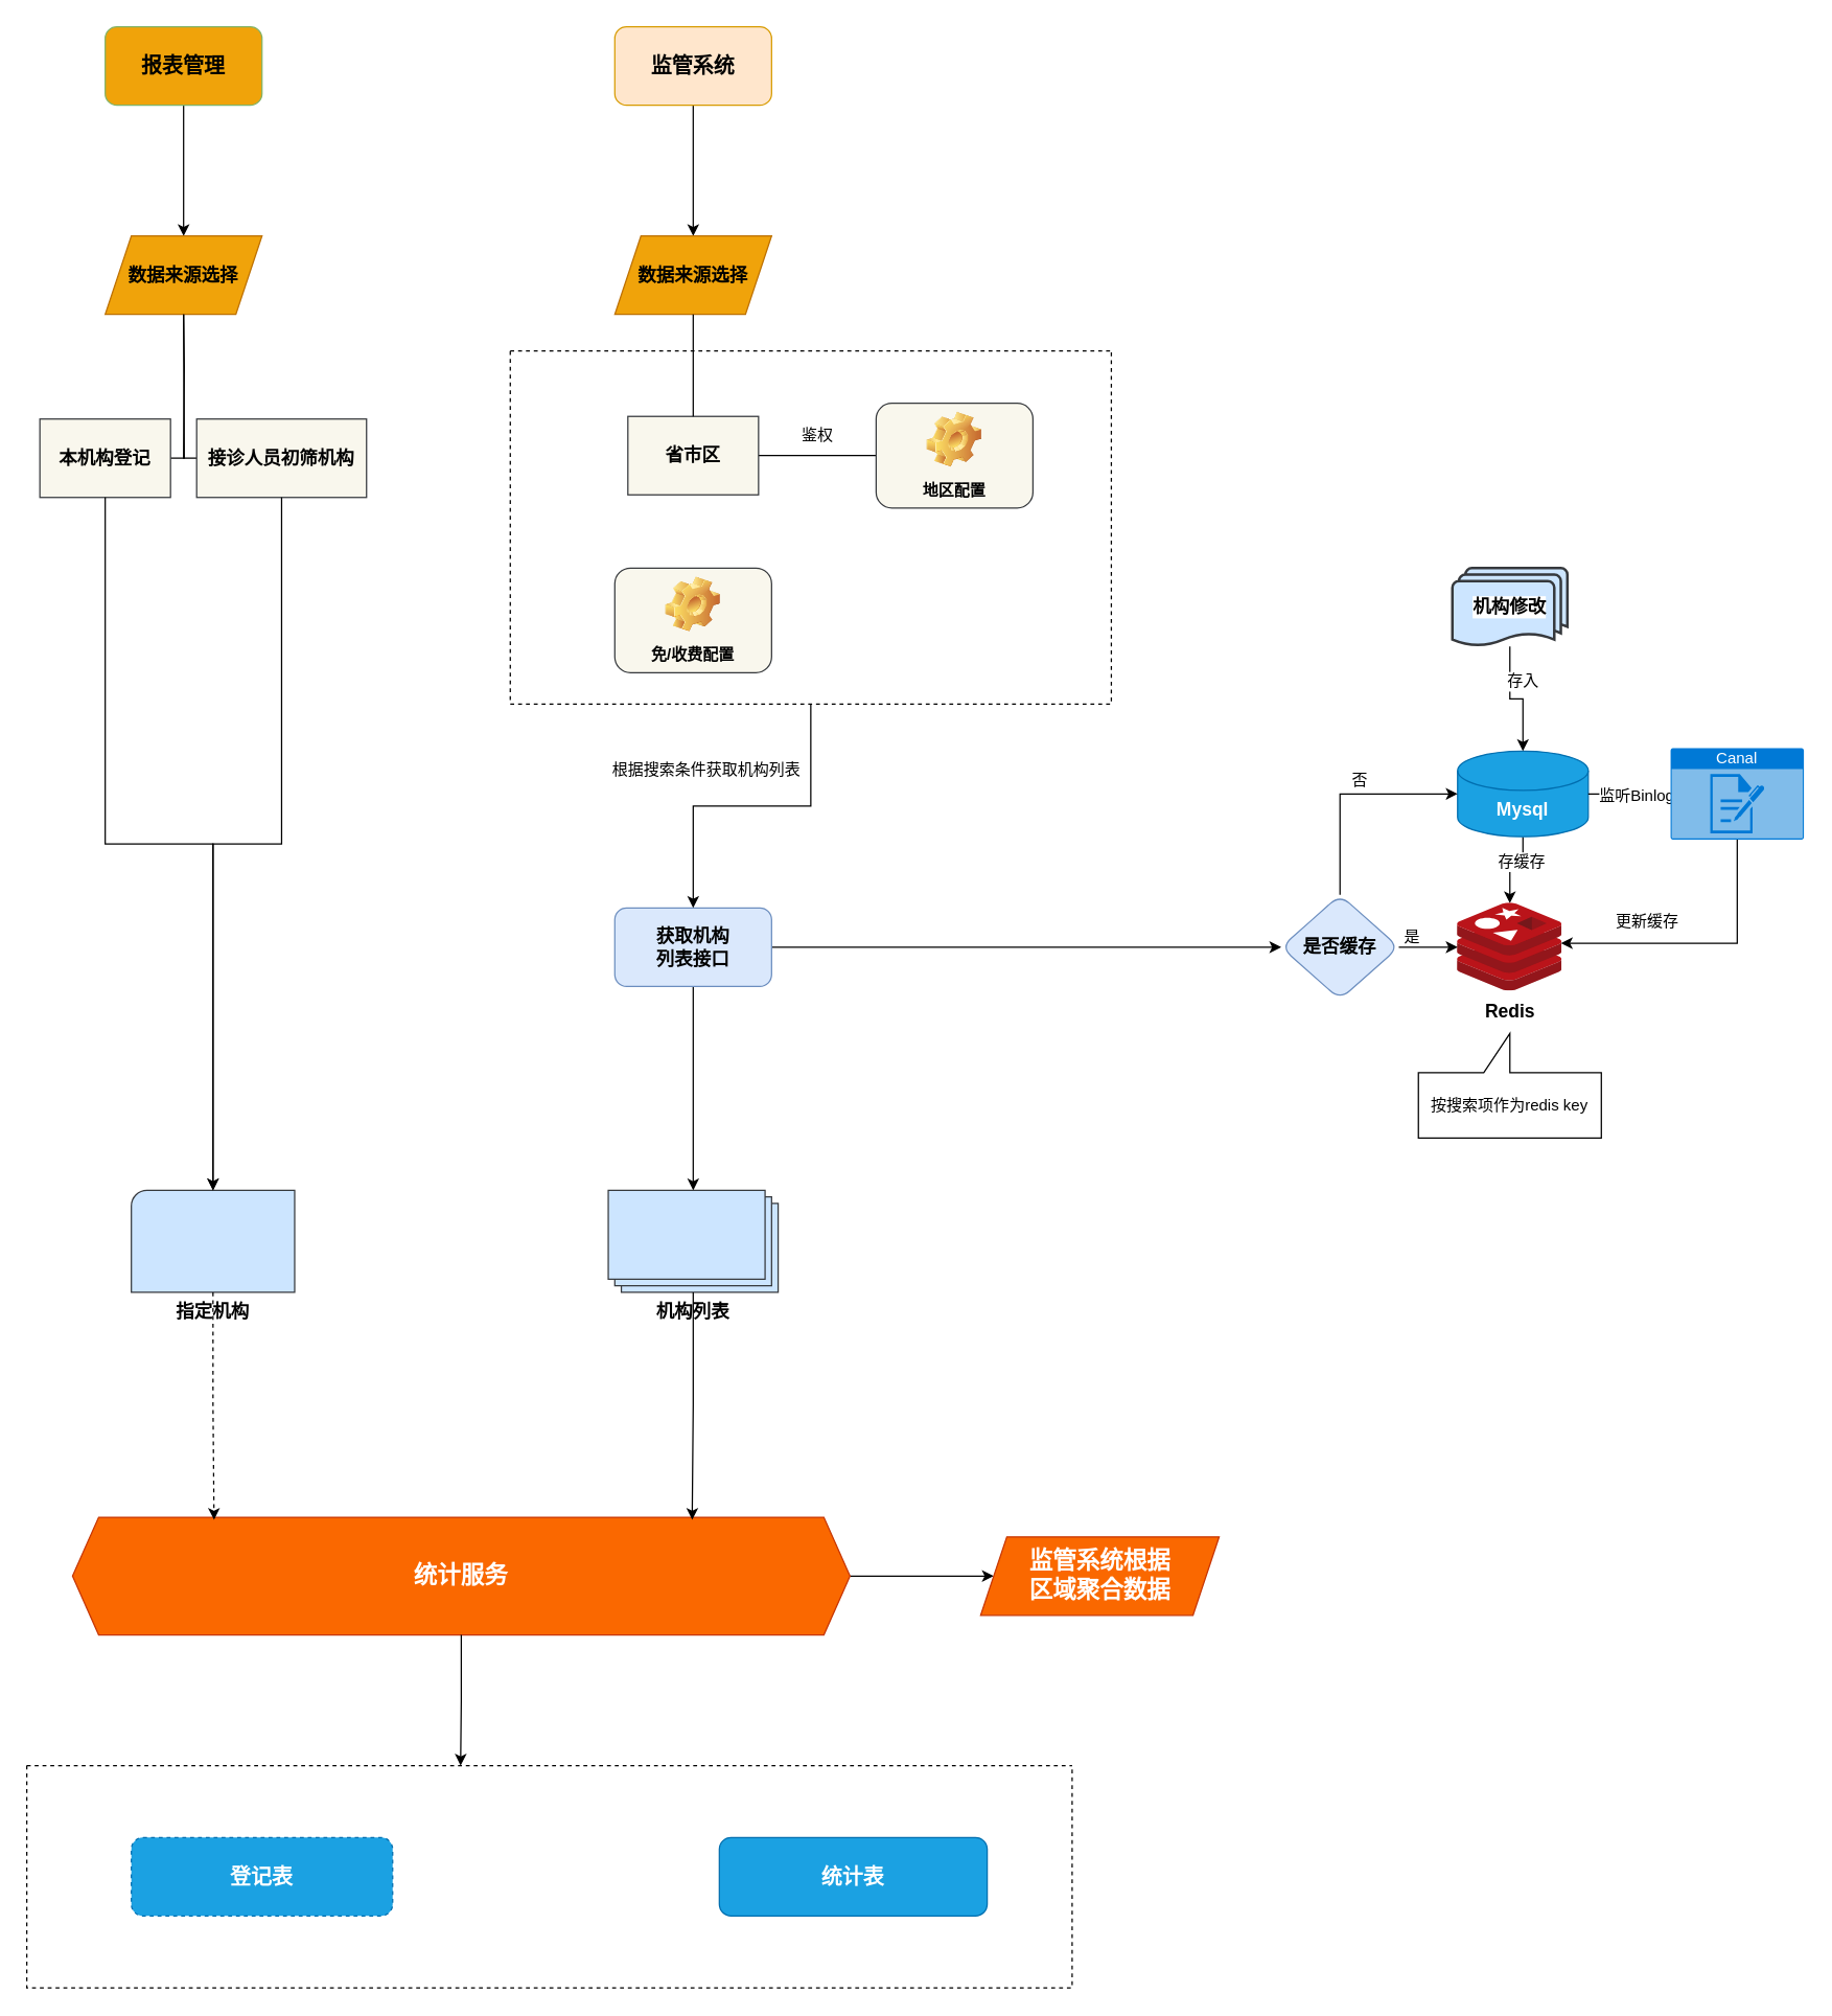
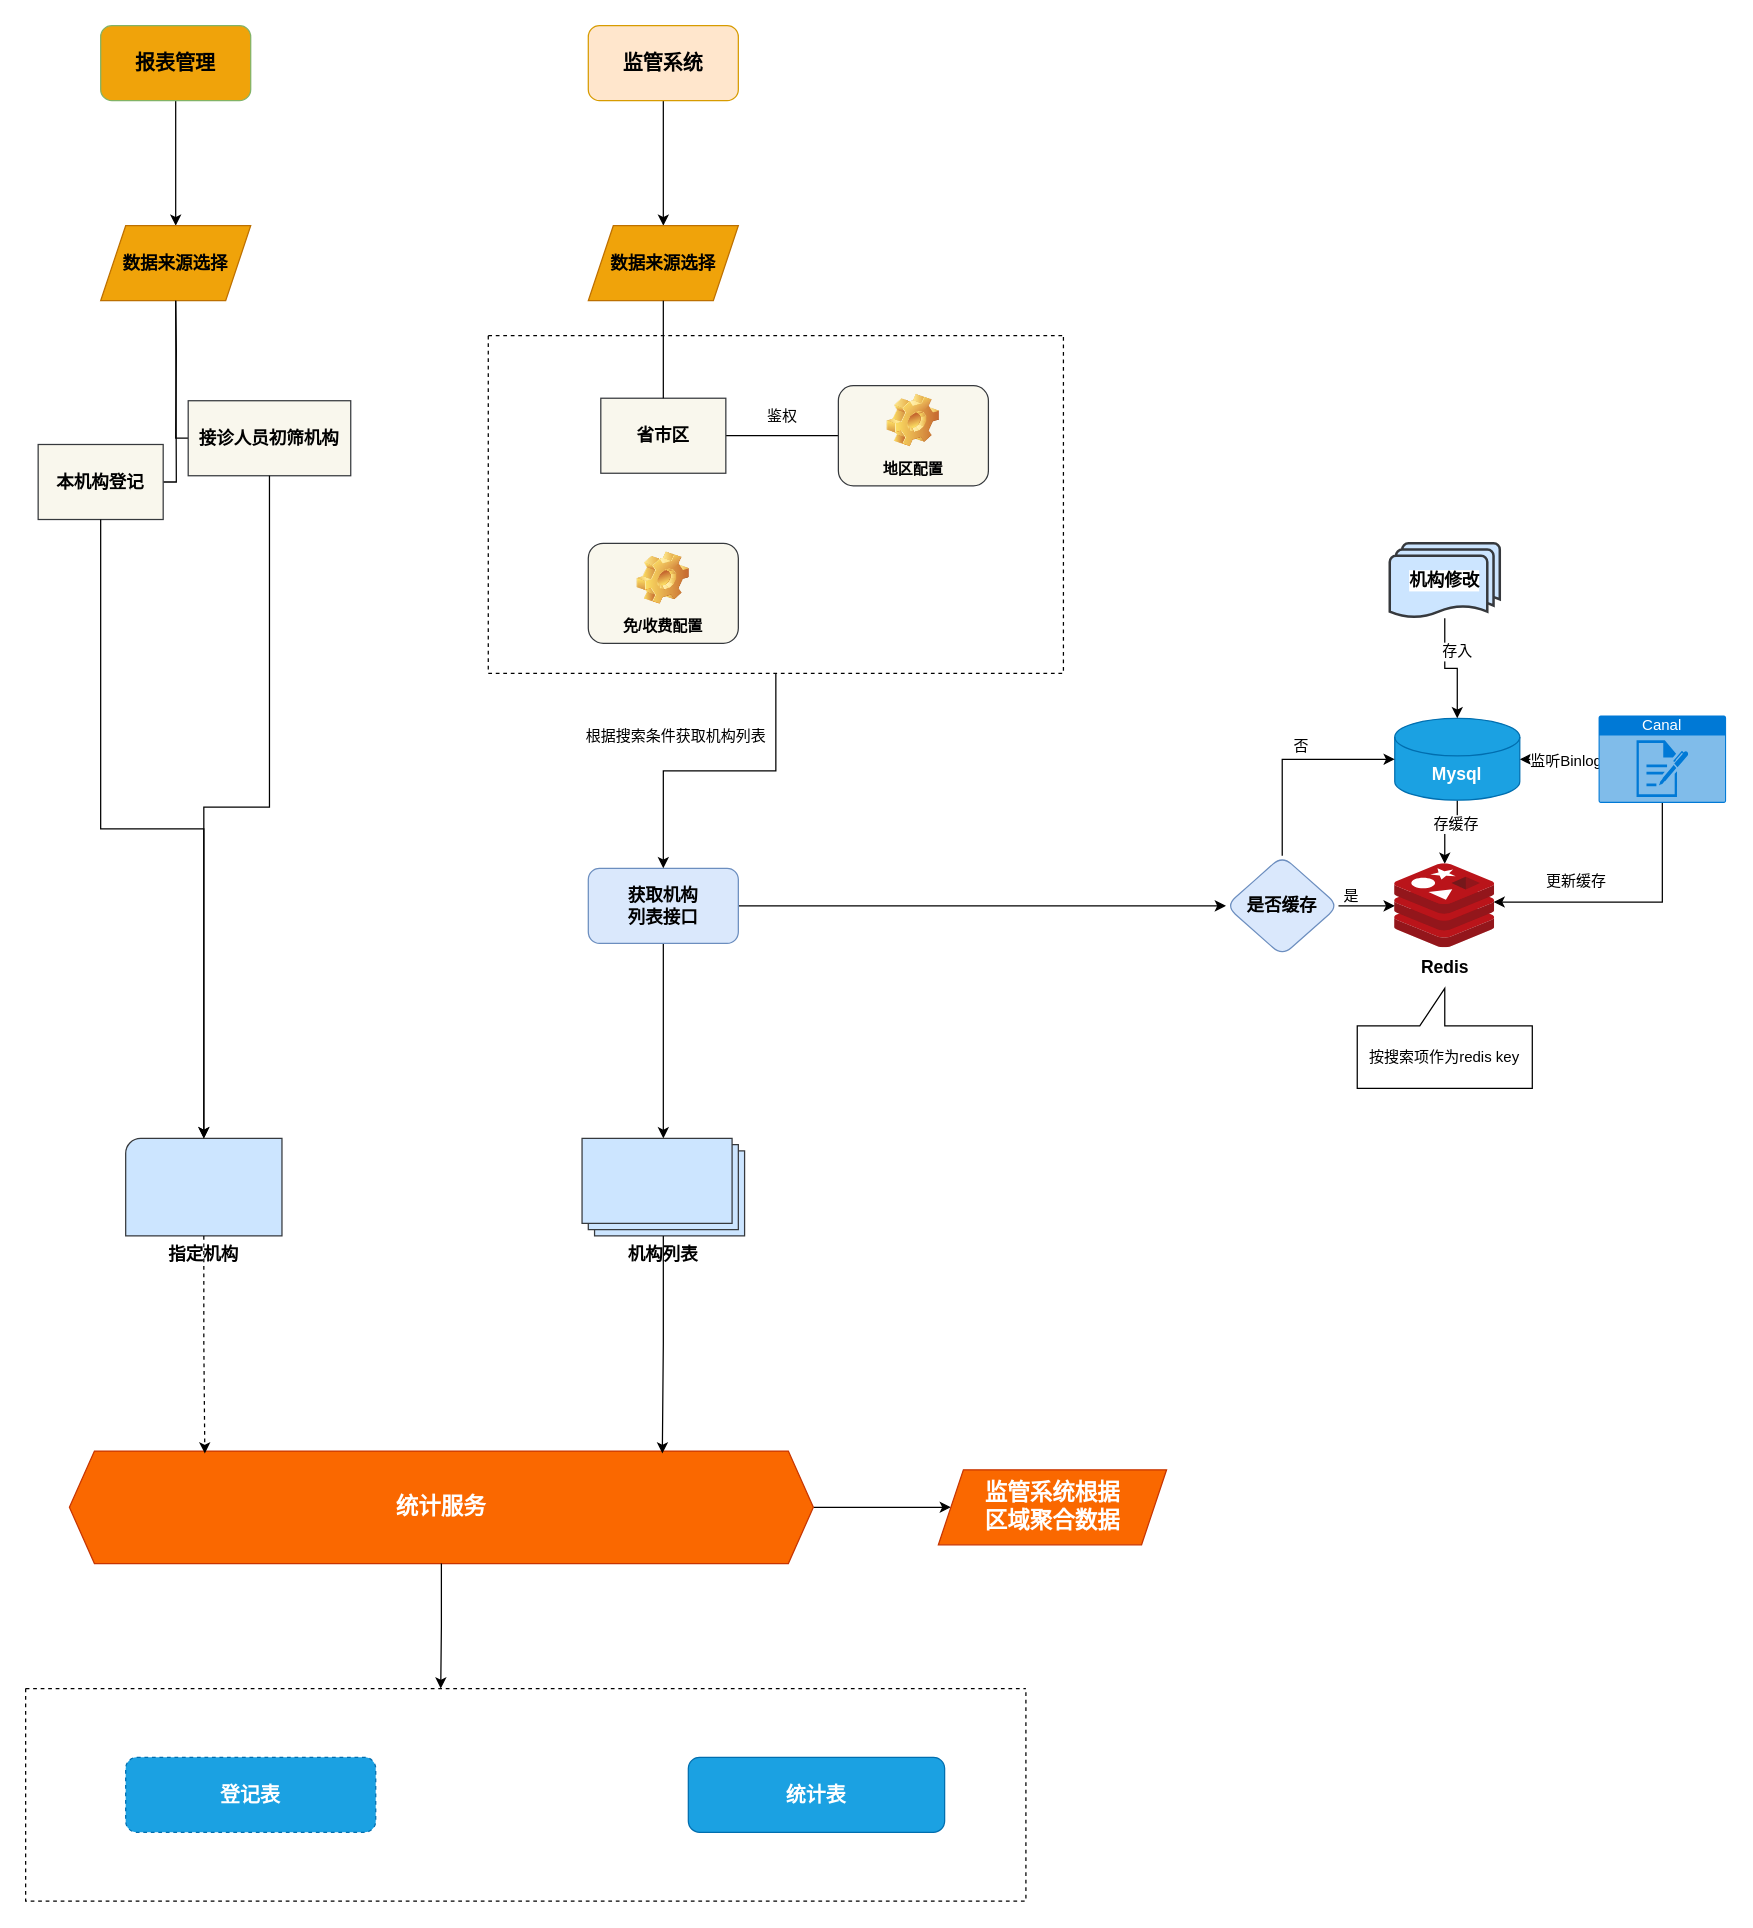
- <mxCell id="32" value="本机构登记" style="whiteSpace=wrap;html=1;align=center;verticalAlign=middle;treeFolding=1;treeMoving=1;fontSize=14;fontStyle=1;fillColor=#f9f7ed;strokeColor=#36393d;" vertex="1" parent="1"><mxGeometry x="30" y="320" width="100" height="60" as="geometry" /></mxCell>
+ <mxCell id="32" value="本机构登记" style="whiteSpace=wrap;html=1;align=center;verticalAlign=middle;treeFolding=1;treeMoving=1;fontSize=14;fontStyle=1;fillColor=#f9f7ed;strokeColor=#36393d;" vertex="1" parent="1"><mxGeometry x="30" y="355" width="100" height="60" as="geometry" /></mxCell>
- <mxCell id="16" value="" style="edgeStyle=orthogonalEdgeStyle;rounded=0;orthogonalLoop=1;jettySize=auto;html=1;endArrow=none;" edge="1" parent="1" source="18" target="9"><mxGeometry relative="1" as="geometry" /></mxCell>
+ <mxCell id="16" value="" style="edgeStyle=orthogonalEdgeStyle;rounded=0;orthogonalLoop=1;jettySize=auto;html=1;" edge="1" parent="1" source="18" target="9"><mxGeometry relative="1" as="geometry" /></mxCell>
